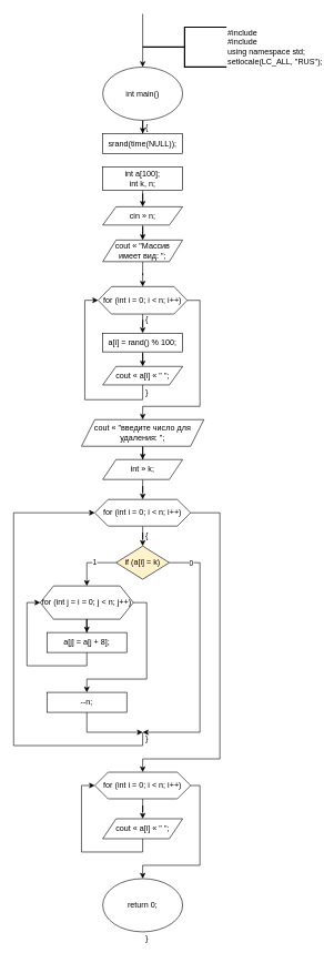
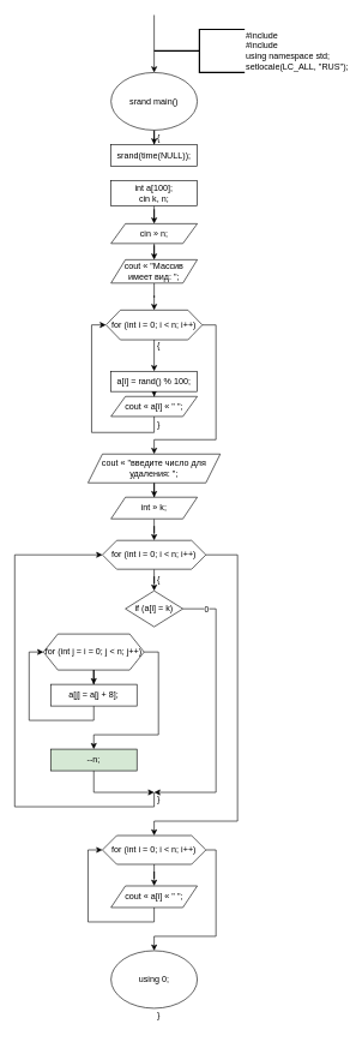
- <mxCell id="3" value="int main()" style="ellipse;whiteSpace=wrap;html=1;" vertex="1" parent="1"><mxGeometry x="154" y="100" width="120" height="80" as="geometry" /></mxCell>
+ <mxCell id="3" value="srand main()" style="ellipse;whiteSpace=wrap;html=1;" vertex="1" parent="1"><mxGeometry x="154" y="100" width="120" height="80" as="geometry" /></mxCell>
- <mxCell id="8" value="int a[100];&lt;br&gt;int k, n;" style="whiteSpace=wrap;html=1;" vertex="1" parent="1"><mxGeometry x="154" y="250" width="120" height="35" as="geometry" /></mxCell>
+ <mxCell id="8" value="int a[100];&lt;br&gt;cin k, n;" style="whiteSpace=wrap;html=1;" vertex="1" parent="1"><mxGeometry x="154" y="250" width="120" height="35" as="geometry" /></mxCell>
- <mxCell id="17" value="a[i] = rand() % 100;" style="whiteSpace=wrap;html=1;" vertex="1" parent="1"><mxGeometry x="154" y="500" width="120" height="28.13" as="geometry" /></mxCell>
+ <mxCell id="17" value="a[i] = rand() % 100;" style="whiteSpace=wrap;html=1;" vertex="1" parent="1"><mxGeometry x="154" y="515" width="120" height="28.13" as="geometry" /></mxCell>
- <mxCell id="27" style="edgeStyle=orthogonalEdgeStyle;rounded=0;orthogonalLoop=1;jettySize=auto;html=1;" edge="1" parent="1" source="31" target="34"><mxGeometry relative="1" as="geometry"><mxPoint x="130" y="880" as="targetPoint" /><Array as="points"><mxPoint x="130" y="845" /></Array></mxGeometry></mxCell>
- <mxCell id="28" value="1" style="edgeLabel;html=1;align=center;verticalAlign=middle;resizable=0;points=[];" vertex="1" connectable="0" parent="27"><mxGeometry x="-0.168" y="-1" relative="1" as="geometry"><mxPoint as="offset" /></mxGeometry></mxCell>
- <mxCell id="31" value="if (a[i] = k)" style="rhombus;whiteSpace=wrap;html=1;fillColor=#fff2cc;" vertex="1" parent="1"><mxGeometry x="174" y="820" width="80" height="50" as="geometry" /></mxCell>
+ <mxCell id="31" value="if (a[i] = k)" style="rhombus;whiteSpace=wrap;html=1;" vertex="1" parent="1"><mxGeometry x="174" y="820" width="80" height="50" as="geometry" /></mxCell>
- <mxCell id="39" value="--n;" style="rounded=0;whiteSpace=wrap;html=1;" vertex="1" parent="1"><mxGeometry x="70" y="1040" width="120" height="30" as="geometry" /></mxCell>
+ <mxCell id="39" value="--n;" style="rounded=0;whiteSpace=wrap;html=1;fillColor=#d5e8d4;" vertex="1" parent="1"><mxGeometry x="70" y="1040" width="120" height="30" as="geometry" /></mxCell>
- <mxCell id="45" value="return 0;" style="ellipse;whiteSpace=wrap;html=1;" vertex="1" parent="1"><mxGeometry x="154" y="1320" width="120" height="80" as="geometry" /></mxCell>
+ <mxCell id="45" value="using 0;" style="ellipse;whiteSpace=wrap;html=1;" vertex="1" parent="1"><mxGeometry x="154" y="1320" width="120" height="80" as="geometry" /></mxCell>
